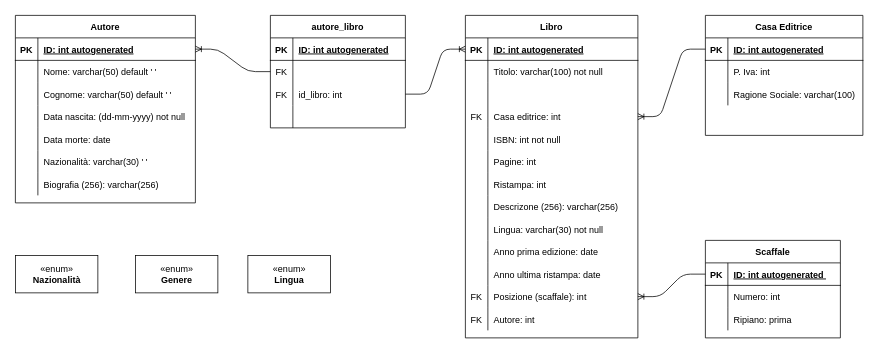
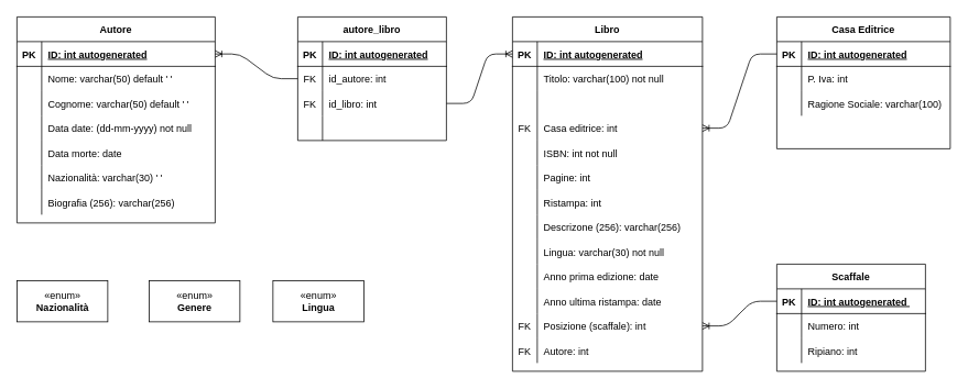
+ <mxCell id="93" value="id_autore: int" style="shape=partialRectangle;connectable=0;fillColor=none;top=0;left=0;bottom=0;right=0;align=left;spacingLeft=6;overflow=hidden;" parent="91" vertex="1"><mxGeometry x="30" width="150" height="30" as="geometry" /></mxCell>
- <mxCell id="65" value="Data nascita: (dd-mm-yyyy) not null" style="shape=partialRectangle;connectable=0;fillColor=none;top=0;left=0;bottom=0;right=0;align=left;spacingLeft=6;overflow=hidden;" parent="63" vertex="1"><mxGeometry x="30" width="210" height="30" as="geometry" /></mxCell>
+ <mxCell id="65" value="Data date: (dd-mm-yyyy) not null" style="shape=partialRectangle;connectable=0;fillColor=none;top=0;left=0;bottom=0;right=0;align=left;spacingLeft=6;overflow=hidden;" parent="63" vertex="1"><mxGeometry x="30" width="210" height="30" as="geometry" /></mxCell>
- <mxCell id="84" value="Ripiano: prima" style="shape=partialRectangle;connectable=0;fillColor=none;top=0;left=0;bottom=0;right=0;align=left;spacingLeft=6;overflow=hidden;" parent="82" vertex="1"><mxGeometry x="30" width="150" height="30" as="geometry" /></mxCell>
+ <mxCell id="84" value="Ripiano: int" style="shape=partialRectangle;connectable=0;fillColor=none;top=0;left=0;bottom=0;right=0;align=left;spacingLeft=6;overflow=hidden;" parent="82" vertex="1"><mxGeometry x="30" width="150" height="30" as="geometry" /></mxCell>
